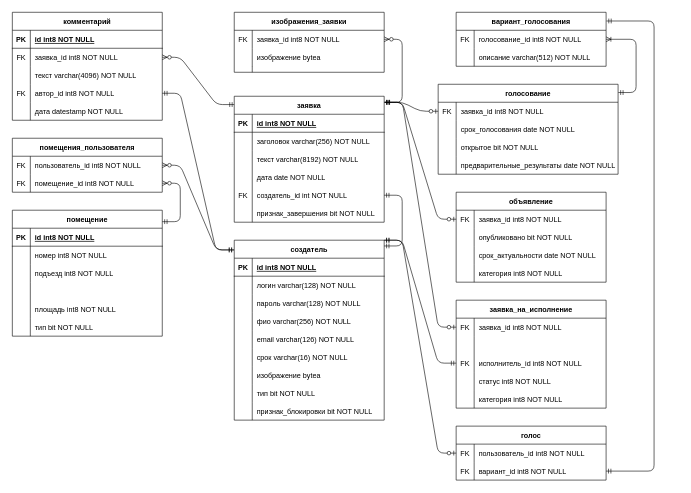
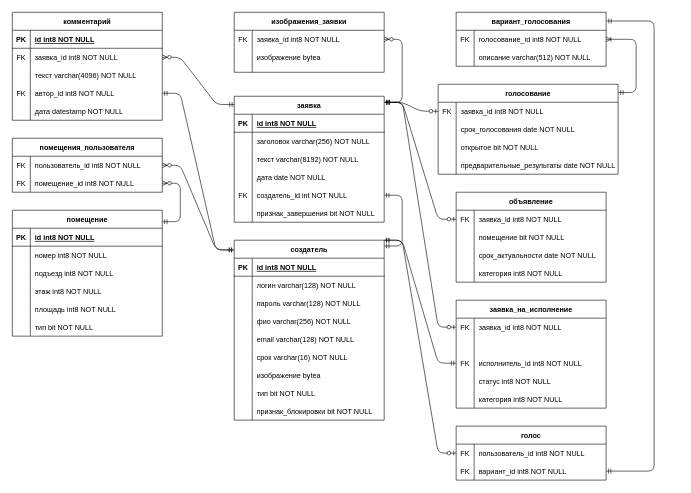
- <mxCell id="121" value="опубликовано bit NOT NULL" style="shape=partialRectangle;overflow=hidden;connectable=0;fillColor=none;top=0;left=0;bottom=0;right=0;align=left;spacingLeft=6;" parent="119" vertex="1"><mxGeometry x="30" width="220" height="30" as="geometry"><mxRectangle width="220" height="30" as="alternateBounds" /></mxGeometry></mxCell>
+ <mxCell id="121" value="помещение bit NOT NULL" style="shape=partialRectangle;overflow=hidden;connectable=0;fillColor=none;top=0;left=0;bottom=0;right=0;align=left;spacingLeft=6;" parent="119" vertex="1"><mxGeometry x="30" width="220" height="30" as="geometry"><mxRectangle width="220" height="30" as="alternateBounds" /></mxGeometry></mxCell>
+ <mxCell id="42" value="этаж int8 NOT NULL" style="shape=partialRectangle;overflow=hidden;connectable=0;fillColor=none;top=0;left=0;bottom=0;right=0;align=left;spacingLeft=6;" parent="40" vertex="1"><mxGeometry x="30" width="220" height="30" as="geometry"><mxRectangle width="220" height="30" as="alternateBounds" /></mxGeometry></mxCell>
- <mxCell id="17" value="email varchar(126) NOT NULL" style="shape=partialRectangle;overflow=hidden;connectable=0;fillColor=none;top=0;left=0;bottom=0;right=0;align=left;spacingLeft=6;" parent="15" vertex="1"><mxGeometry x="30" width="220" height="30" as="geometry"><mxRectangle width="220" height="30" as="alternateBounds" /></mxGeometry></mxCell>
+ <mxCell id="17" value="email varchar(128) NOT NULL" style="shape=partialRectangle;overflow=hidden;connectable=0;fillColor=none;top=0;left=0;bottom=0;right=0;align=left;spacingLeft=6;" parent="15" vertex="1"><mxGeometry x="30" width="220" height="30" as="geometry"><mxRectangle width="220" height="30" as="alternateBounds" /></mxGeometry></mxCell>
